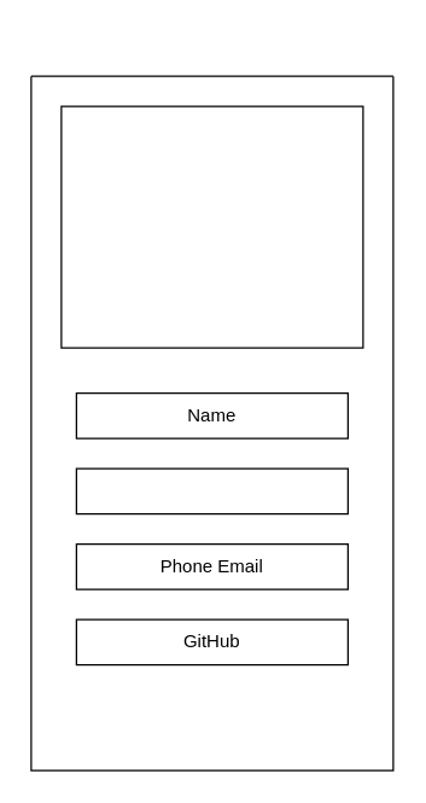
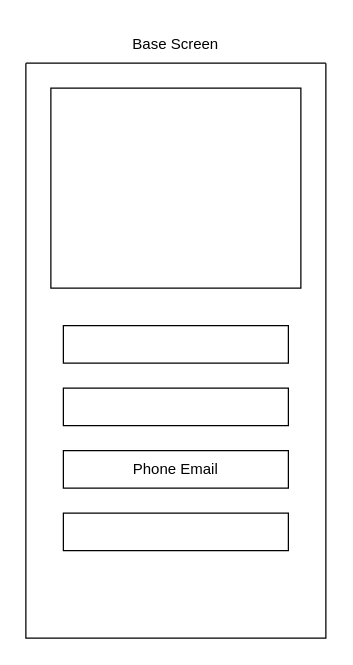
+ <mxCell id="11" value="Base Screen" style="text;html=1;strokeColor=none;fillColor=none;align=center;verticalAlign=middle;whiteSpace=wrap;rounded=0;" vertex="1" parent="1"><mxGeometry x="85" y="20" width="110" height="30" as="geometry" /></mxCell>
- <mxCell id="8" value="Name" style="text;html=1;strokeColor=none;fillColor=none;align=center;verticalAlign=middle;whiteSpace=wrap;rounded=0;" vertex="1" parent="2"><mxGeometry x="90" y="210" width="60" height="30" as="geometry" /></mxCell>
- <mxCell id="10" value="GitHub" style="text;html=1;strokeColor=none;fillColor=none;align=center;verticalAlign=middle;whiteSpace=wrap;rounded=0;" vertex="1" parent="2"><mxGeometry x="90" y="360" width="60" height="30" as="geometry" /></mxCell>
